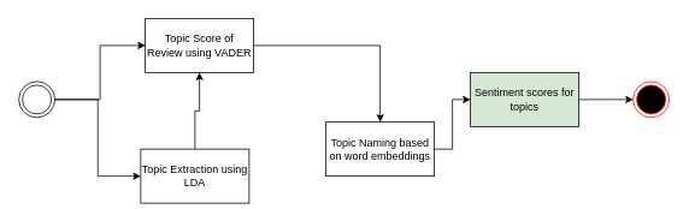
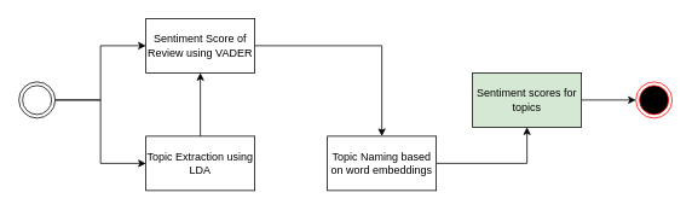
- <mxCell id="3" value="Topic Score of Review using VADER" style="rounded=0;whiteSpace=wrap;html=1;" vertex="1" parent="1"><mxGeometry x="160" y="20" width="120" height="60" as="geometry" /></mxCell>
+ <mxCell id="3" value="Sentiment Score of Review using VADER" style="rounded=0;whiteSpace=wrap;html=1;" vertex="1" parent="1"><mxGeometry x="160" y="20" width="120" height="60" as="geometry" /></mxCell>
- <mxCell id="10" value="Topic Naming based on word embeddings" style="rounded=0;whiteSpace=wrap;html=1;" vertex="1" parent="1"><mxGeometry x="360" y="135" width="120" height="60" as="geometry" /></mxCell>
+ <mxCell id="10" value="Topic Naming based on word embeddings" style="rounded=0;whiteSpace=wrap;html=1;" vertex="1" parent="1"><mxGeometry x="360" y="150" width="120" height="60" as="geometry" /></mxCell>
- <mxCell id="8" value="Topic Extraction using LDA" style="rounded=0;whiteSpace=wrap;html=1;" vertex="1" parent="1"><mxGeometry x="155" y="165" width="120" height="60" as="geometry" /></mxCell>
+ <mxCell id="8" value="Topic Extraction using LDA" style="rounded=0;whiteSpace=wrap;html=1;" vertex="1" parent="1"><mxGeometry x="160" y="150" width="120" height="60" as="geometry" /></mxCell>
